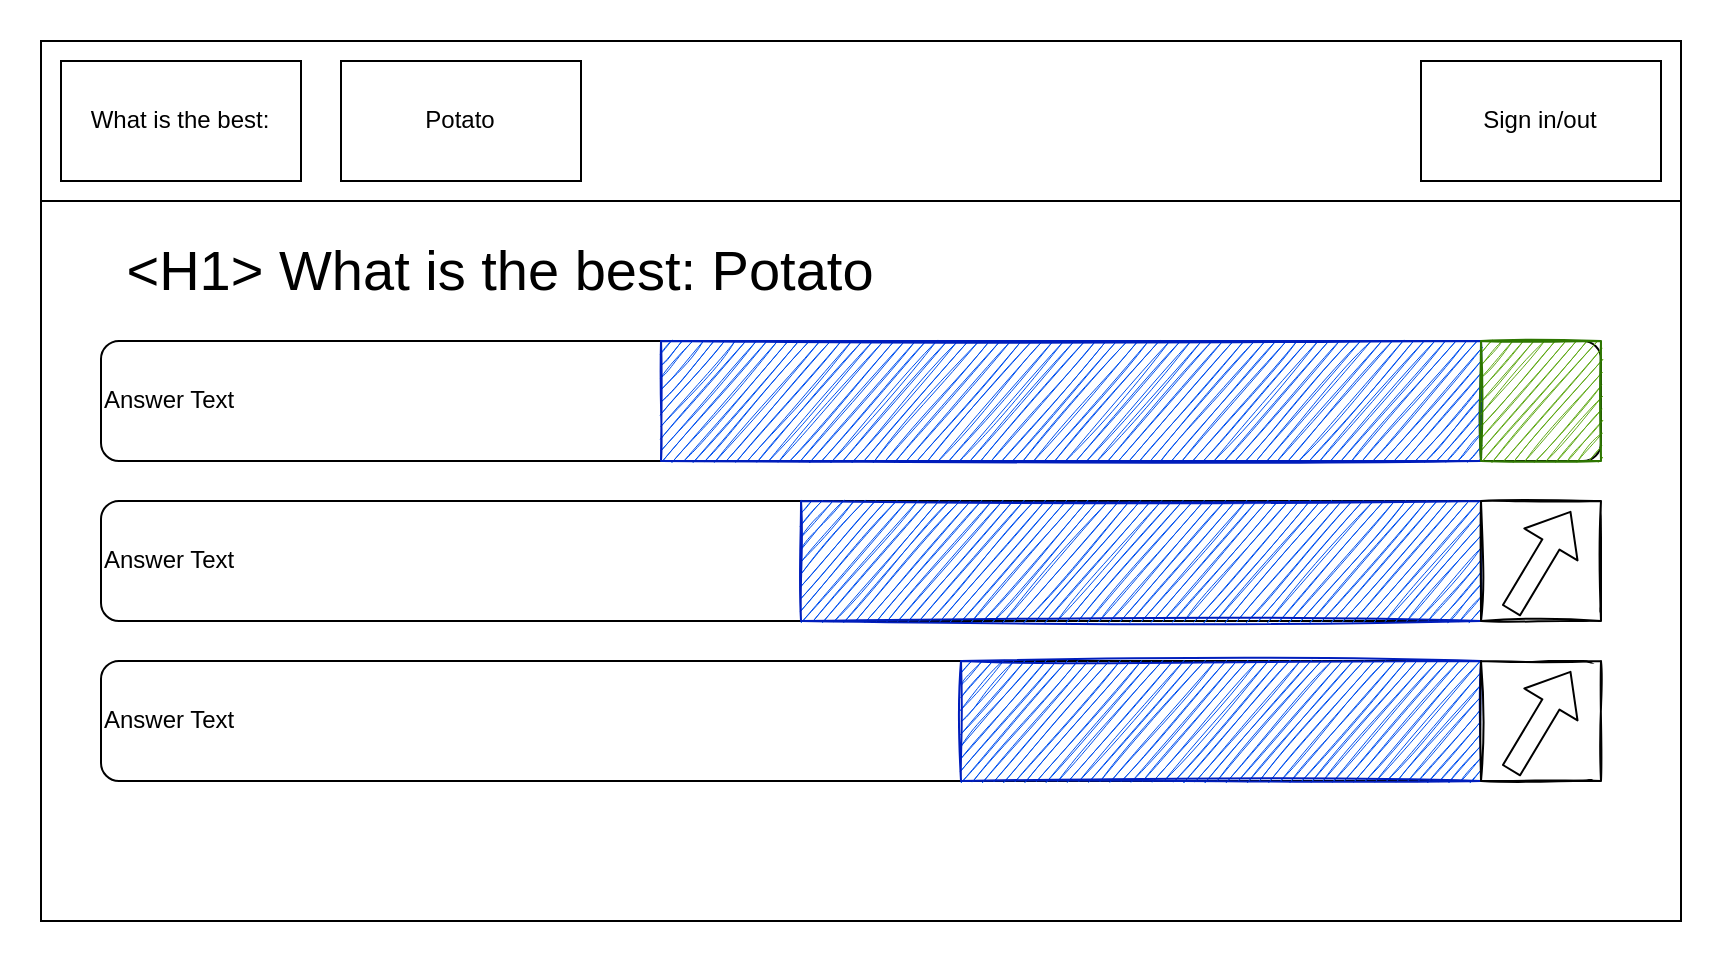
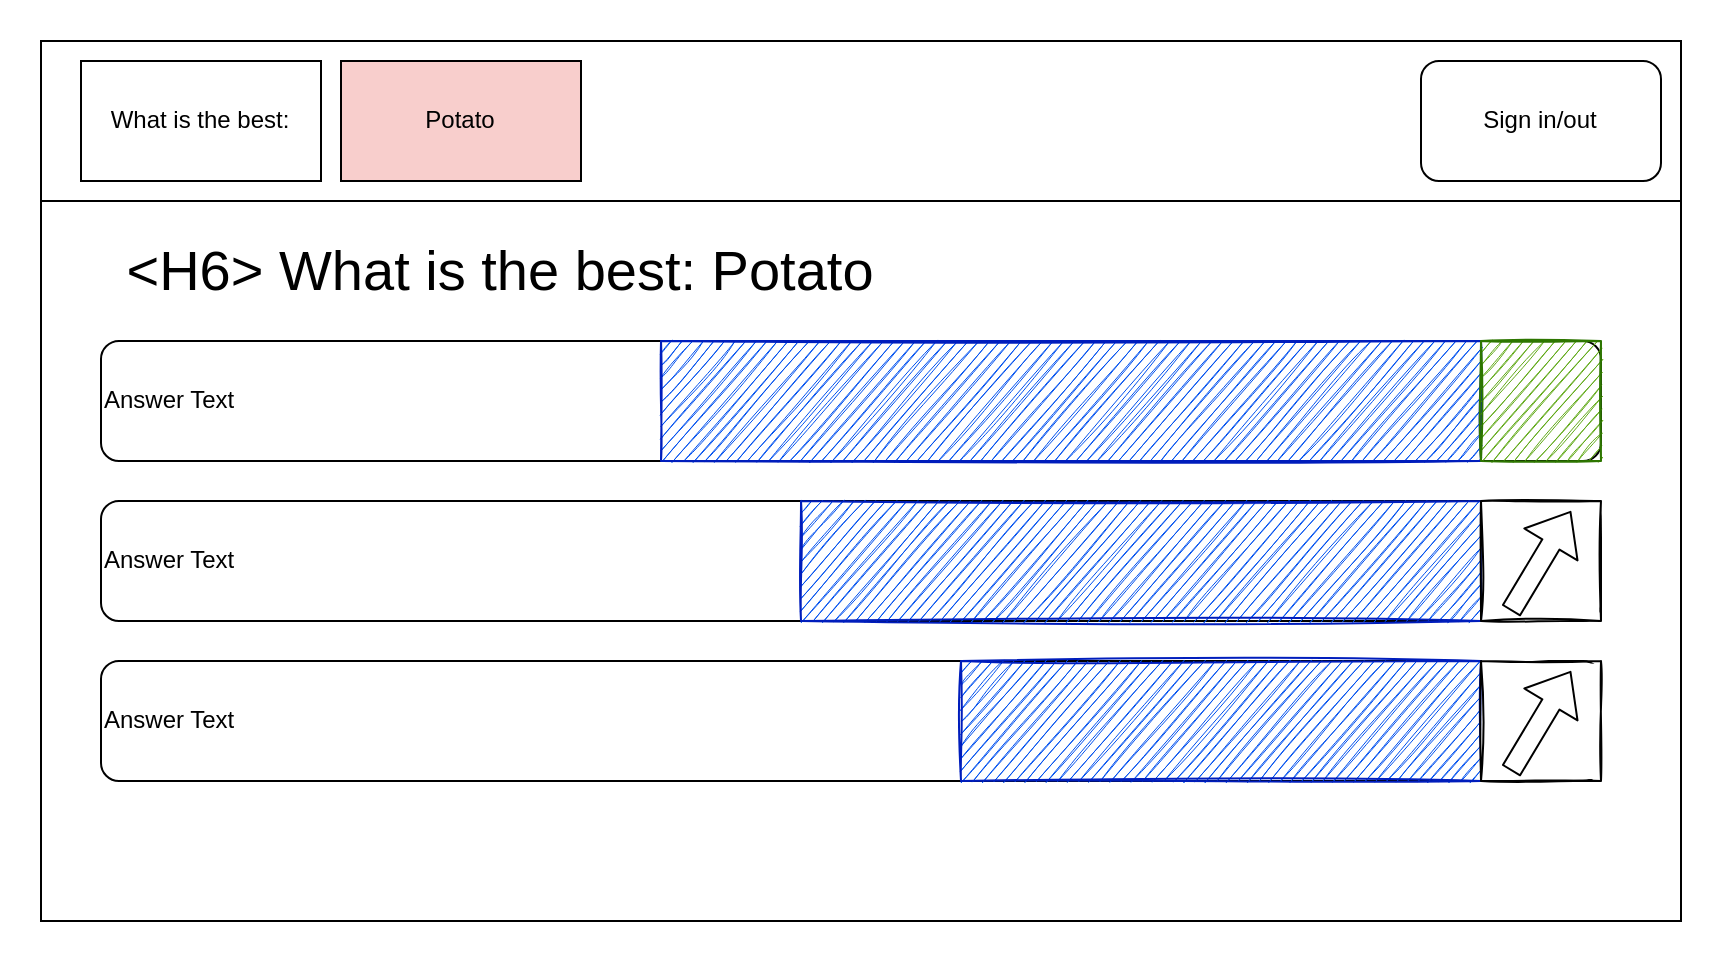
- <mxCell id="4" value="What is the best:" style="rounded=0;whiteSpace=wrap;html=1;" vertex="1" parent="1"><mxGeometry x="30" y="30" width="120" height="60" as="geometry" /></mxCell>
+ <mxCell id="4" value="What is the best:" style="rounded=0;whiteSpace=wrap;html=1;" vertex="1" parent="1"><mxGeometry x="40" y="30" width="120" height="60" as="geometry" /></mxCell>
- <mxCell id="6" value="Potato" style="rounded=0;whiteSpace=wrap;html=1;" vertex="1" parent="1"><mxGeometry x="170" y="30" width="120" height="60" as="geometry" /></mxCell>
+ <mxCell id="6" value="Potato" style="rounded=0;whiteSpace=wrap;html=1;fillColor=#f8cecc;" vertex="1" parent="1"><mxGeometry x="170" y="30" width="120" height="60" as="geometry" /></mxCell>
- <mxCell id="5" value="Sign in/out" style="rounded=0;whiteSpace=wrap;html=1;" vertex="1" parent="1"><mxGeometry x="710" y="30" width="120" height="60" as="geometry" /></mxCell>
+ <mxCell id="5" value="Sign in/out" style="whiteSpace=wrap;html=1;rounded=1;" vertex="1" parent="1"><mxGeometry x="710" y="30" width="120" height="60" as="geometry" /></mxCell>
- <mxCell id="9" value="&amp;lt;H1&amp;gt; What is the best: Potato" style="text;html=1;strokeColor=none;fillColor=none;align=center;verticalAlign=middle;whiteSpace=wrap;rounded=0;fontSize=28;" vertex="1" parent="1"><mxGeometry x="50" y="120" width="400" height="30" as="geometry" /></mxCell>
+ <mxCell id="9" value="&amp;lt;H6&amp;gt; What is the best: Potato" style="text;html=1;strokeColor=none;fillColor=none;align=center;verticalAlign=middle;whiteSpace=wrap;rounded=0;fontSize=28;" vertex="1" parent="1"><mxGeometry x="50" y="120" width="400" height="30" as="geometry" /></mxCell>
